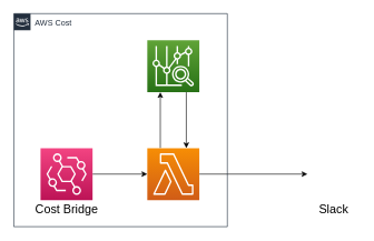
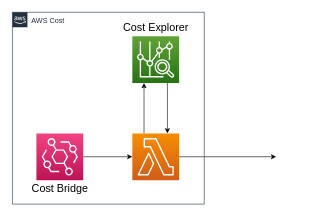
+ <mxCell id="13" value="Cost Explorer" style="text;html=1;resizable=0;autosize=1;align=center;verticalAlign=middle;points=[];fillColor=none;strokeColor=none;rounded=0;fontSize=18;" vertex="1" parent="1"><mxGeometry x="199" y="30" width="120" height="30" as="geometry" /></mxCell>
- <mxCell id="14" value="Slack" style="text;html=1;resizable=0;autosize=1;align=center;verticalAlign=middle;points=[];fillColor=none;strokeColor=none;rounded=0;fontSize=18;" vertex="1" parent="1"><mxGeometry x="469" y="300" width="60" height="30" as="geometry" /></mxCell>
